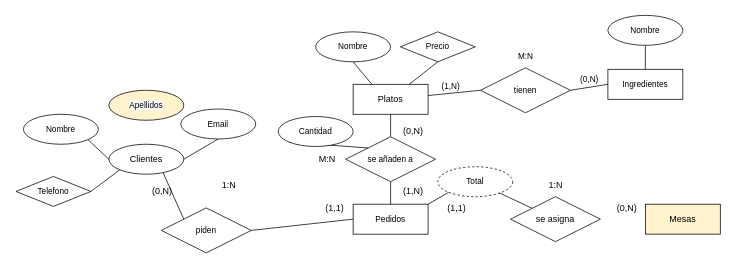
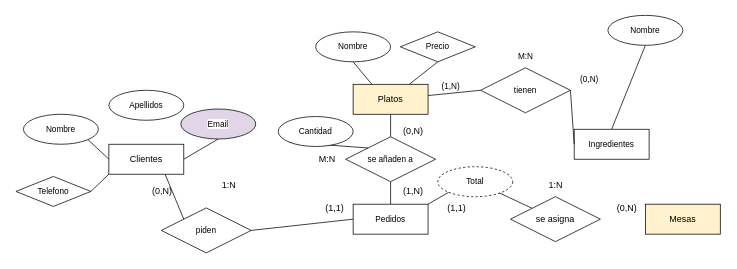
- <mxCell id="38" value="Ingredientes" style="whiteSpace=wrap;html=1;align=center;fontFamily=Helvetica;fontSize=11;fontColor=default;labelBackgroundColor=default;" vertex="1" parent="1"><mxGeometry x="810" y="92" width="100" height="40" as="geometry" /></mxCell>
+ <mxCell id="38" value="Ingredientes" style="whiteSpace=wrap;html=1;align=center;fontFamily=Helvetica;fontSize=11;fontColor=default;labelBackgroundColor=default;" vertex="1" parent="1"><mxGeometry x="765" y="172" width="100" height="40" as="geometry" /></mxCell>
- <mxCell id="6" value="Platos" style="whiteSpace=wrap;html=1;align=center;" parent="1" vertex="1"><mxGeometry x="470" y="112" width="100" height="40" as="geometry" /></mxCell>
+ <mxCell id="6" value="Platos" style="whiteSpace=wrap;html=1;align=center;fillColor=#fff2cc;" parent="1" vertex="1"><mxGeometry x="470" y="112" width="100" height="40" as="geometry" /></mxCell>
- <mxCell id="34" value="Apellidos" style="ellipse;whiteSpace=wrap;html=1;align=center;fontFamily=Helvetica;fontSize=11;fontColor=default;labelBackgroundColor=default;fillColor=#fff2cc;" vertex="1" parent="1"><mxGeometry x="144" y="120" width="100" height="40" as="geometry" /></mxCell>
+ <mxCell id="34" value="Apellidos" style="ellipse;whiteSpace=wrap;html=1;align=center;fontFamily=Helvetica;fontSize=11;fontColor=default;labelBackgroundColor=default;" vertex="1" parent="1"><mxGeometry x="144" y="120" width="100" height="40" as="geometry" /></mxCell>
- <mxCell id="36" value="Email" style="ellipse;whiteSpace=wrap;html=1;align=center;fontFamily=Helvetica;fontSize=11;fontColor=default;labelBackgroundColor=default;" vertex="1" parent="1"><mxGeometry x="240" y="145" width="100" height="40" as="geometry" /></mxCell>
+ <mxCell id="36" value="Email" style="ellipse;whiteSpace=wrap;html=1;align=center;fontFamily=Helvetica;fontSize=11;fontColor=default;labelBackgroundColor=default;fillColor=#e1d5e7;" vertex="1" parent="1"><mxGeometry x="240" y="145" width="100" height="40" as="geometry" /></mxCell>
- <mxCell id="9" value="Clientes" style="ellipse;whiteSpace=wrap;html=1;align=center;" parent="1" vertex="1"><mxGeometry x="144" y="192" width="100" height="40" as="geometry" /></mxCell>
+ <mxCell id="9" value="Clientes" style="whiteSpace=wrap;html=1;align=center;" parent="1" vertex="1"><mxGeometry x="144" y="192" width="100" height="40" as="geometry" /></mxCell>
